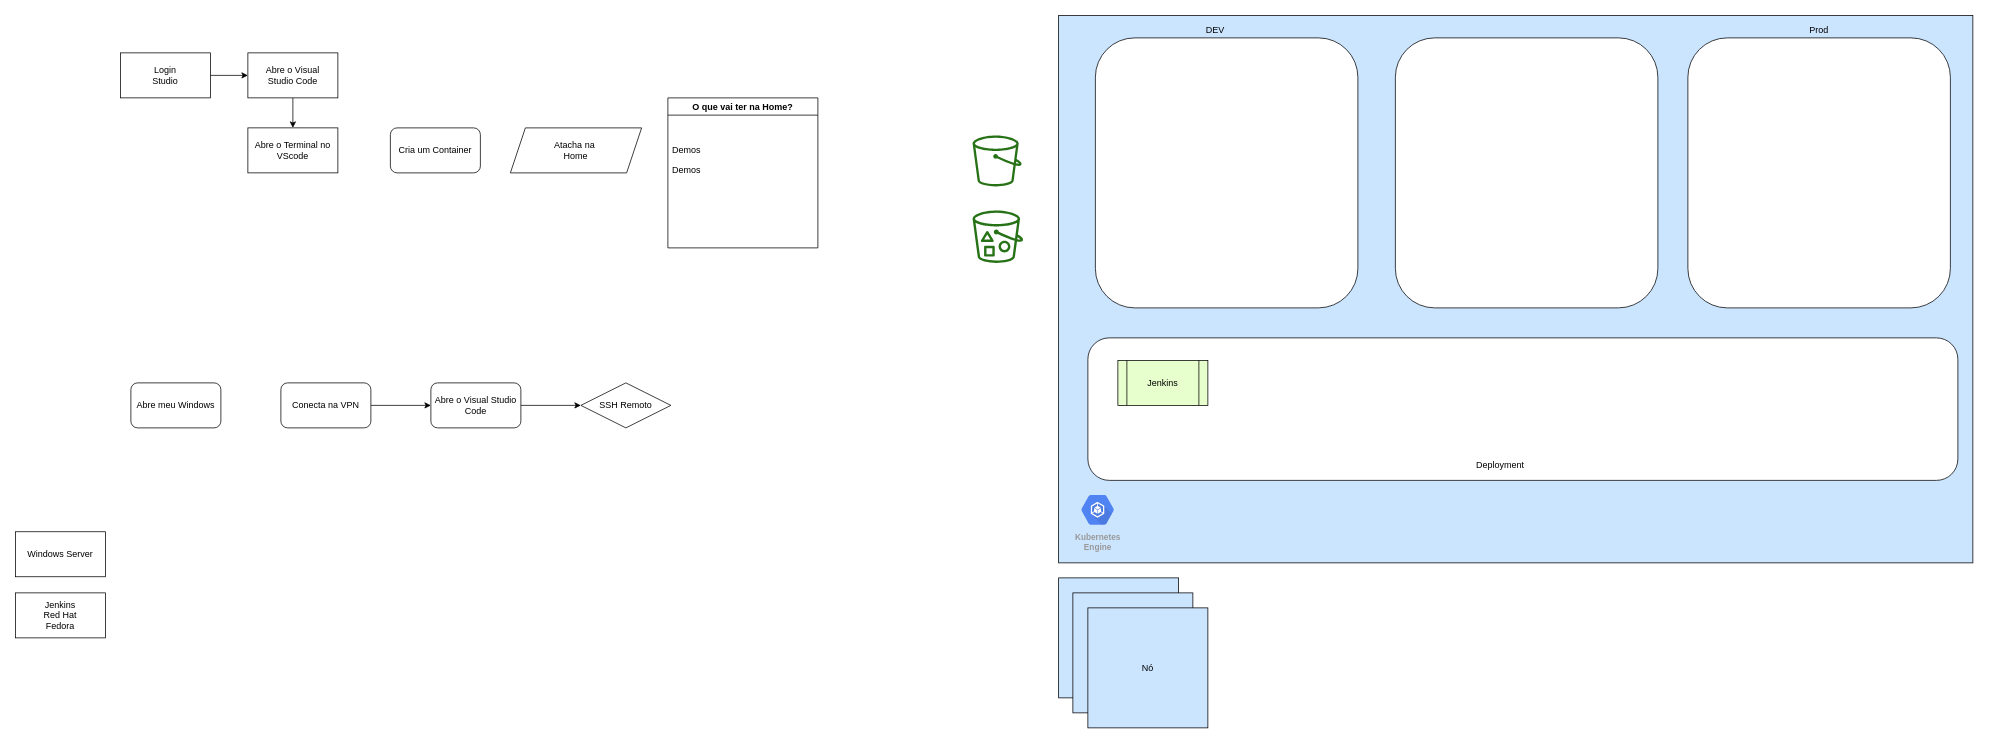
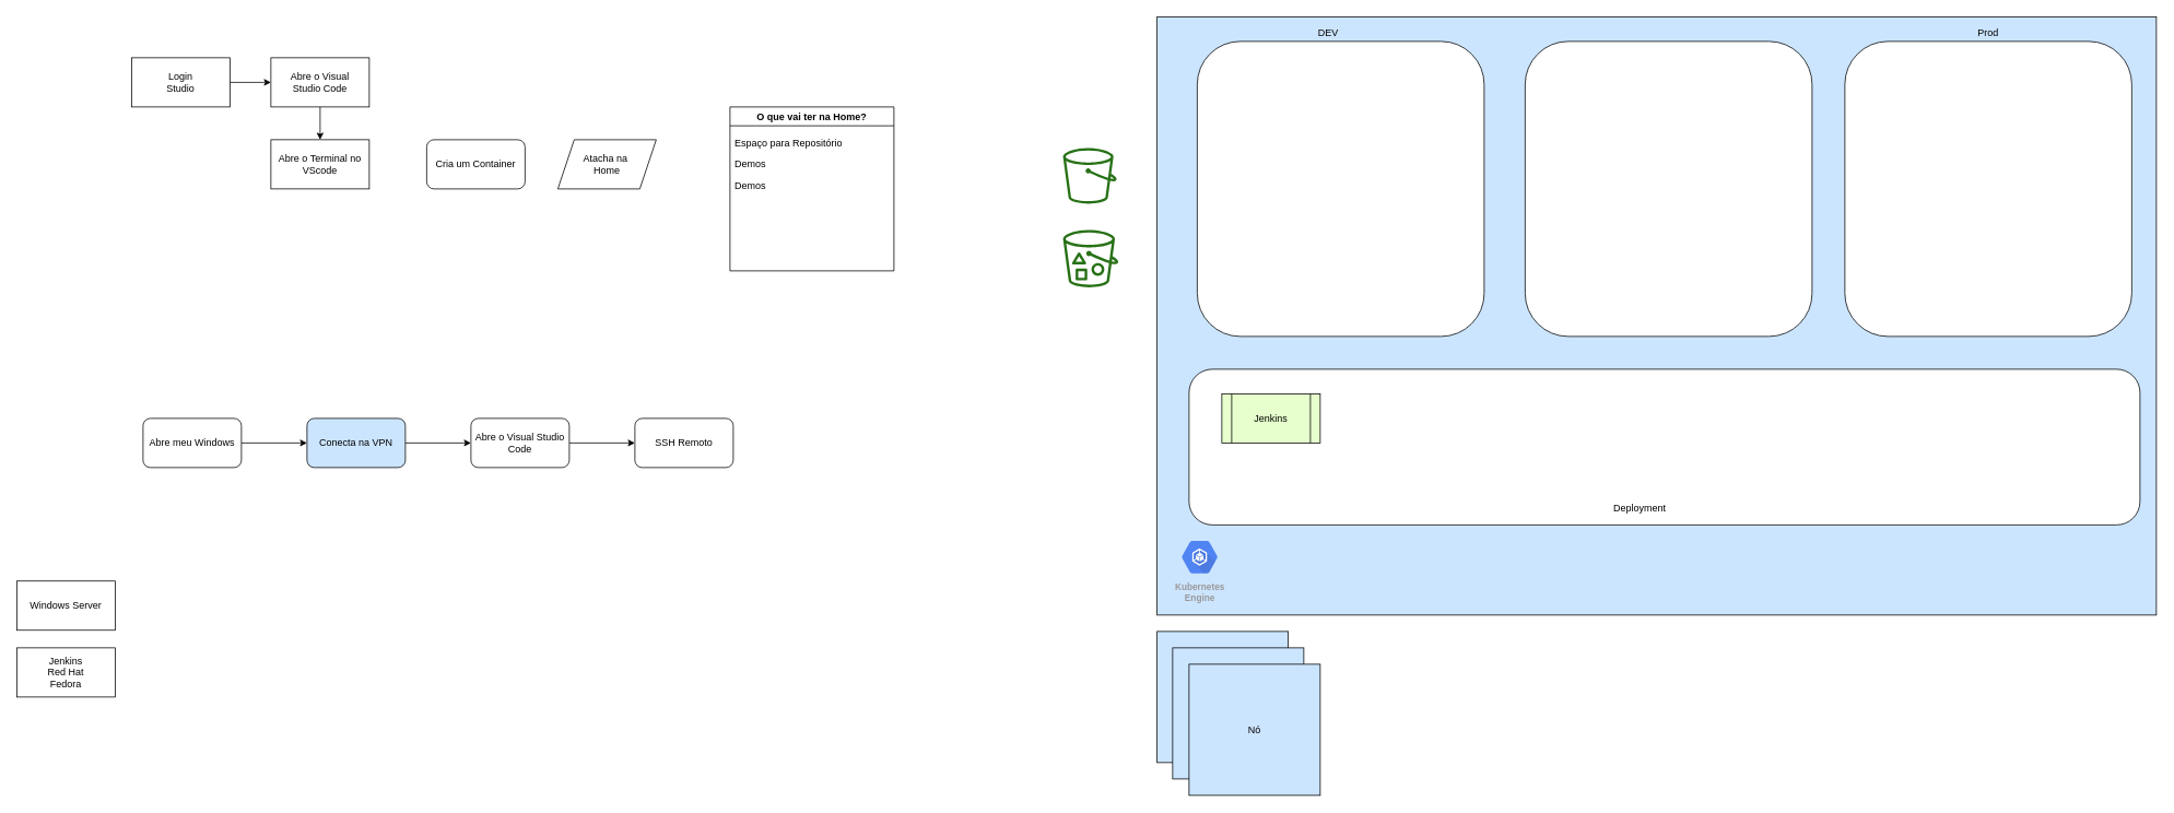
+ <mxCell id="11" value="Espaço para Repositório&#10;" style="text;strokeColor=none;fillColor=none;align=left;verticalAlign=top;spacingLeft=4;spacingRight=4;overflow=hidden;rotatable=0;points=[[0,0.5],[1,0.5]];portConstraint=eastwest;" parent="10" vertex="1"><mxGeometry y="30" width="200" height="26" as="geometry" /></mxCell>
- <mxCell id="9" value="Atacha na&amp;nbsp;&lt;br&gt;Home" style="shape=parallelogram;perimeter=parallelogramPerimeter;whiteSpace=wrap;html=1;fixedSize=1;" parent="1" vertex="1"><mxGeometry x="680" y="170" width="175" height="60" as="geometry" /></mxCell>
+ <mxCell id="9" value="Atacha na&amp;nbsp;&lt;br&gt;Home" style="shape=parallelogram;perimeter=parallelogramPerimeter;whiteSpace=wrap;html=1;fixedSize=1;" parent="1" vertex="1"><mxGeometry x="680" y="170" width="120" height="60" as="geometry" /></mxCell>
+ <mxCell id="14" value="" style="edgeStyle=orthogonalEdgeStyle;rounded=0;orthogonalLoop=1;jettySize=auto;html=1;" parent="1" source="15" target="17" edge="1"><mxGeometry relative="1" as="geometry" /></mxCell>
- <mxCell id="17" value="Conecta na VPN" style="whiteSpace=wrap;html=1;rounded=1;" parent="1" vertex="1"><mxGeometry x="374" y="510" width="120" height="60" as="geometry" /></mxCell>
+ <mxCell id="17" value="Conecta na VPN" style="whiteSpace=wrap;html=1;rounded=1;fillColor=#cce5ff;" parent="1" vertex="1"><mxGeometry x="374" y="510" width="120" height="60" as="geometry" /></mxCell>
- <mxCell id="20" value="SSH Remoto" style="rhombus;whiteSpace=wrap;html=1;" parent="1" vertex="1"><mxGeometry x="774" y="510" width="120" height="60" as="geometry" /></mxCell>
+ <mxCell id="20" value="SSH Remoto" style="whiteSpace=wrap;html=1;rounded=1;" parent="1" vertex="1"><mxGeometry x="774" y="510" width="120" height="60" as="geometry" /></mxCell>
